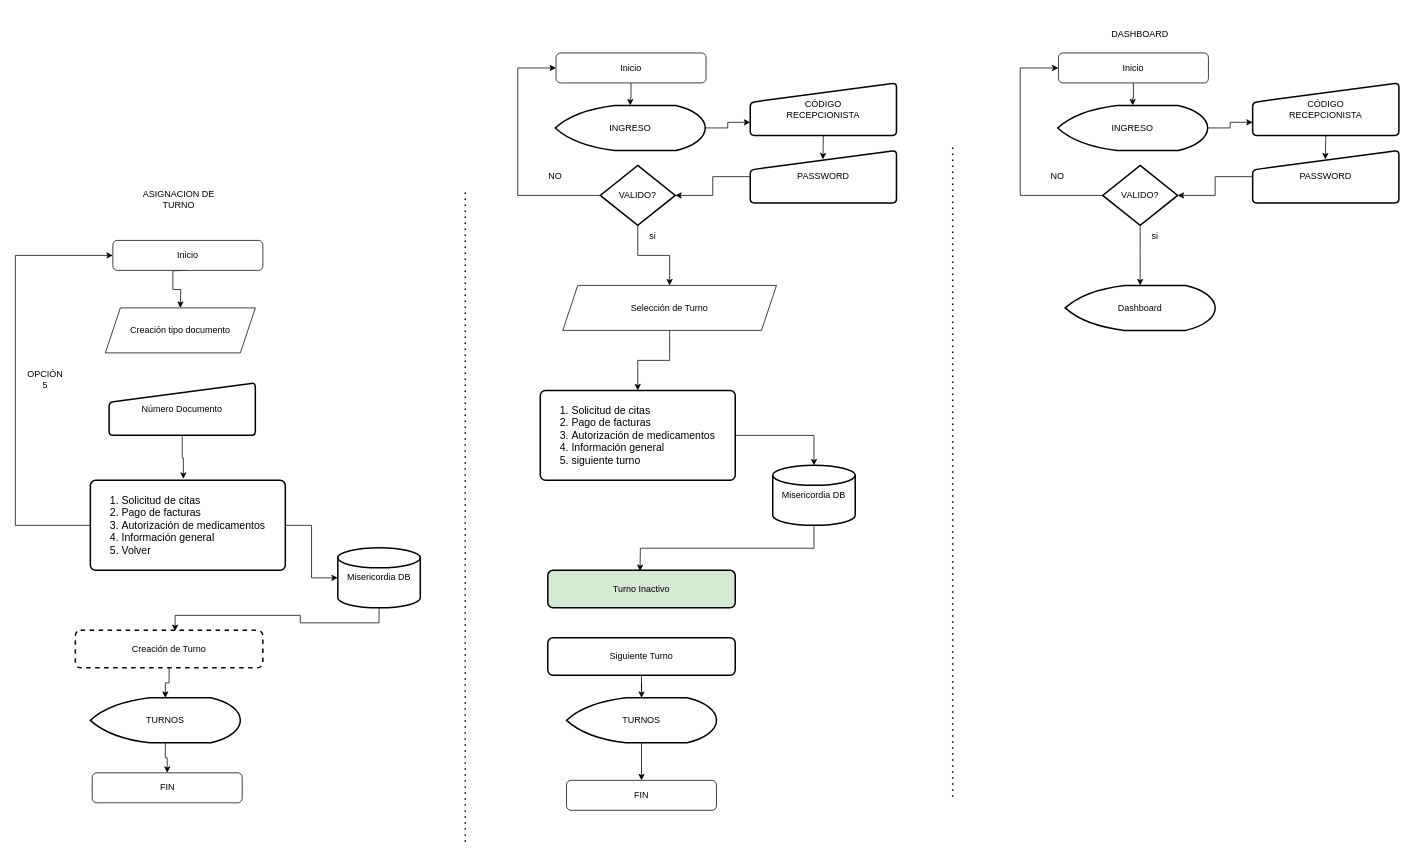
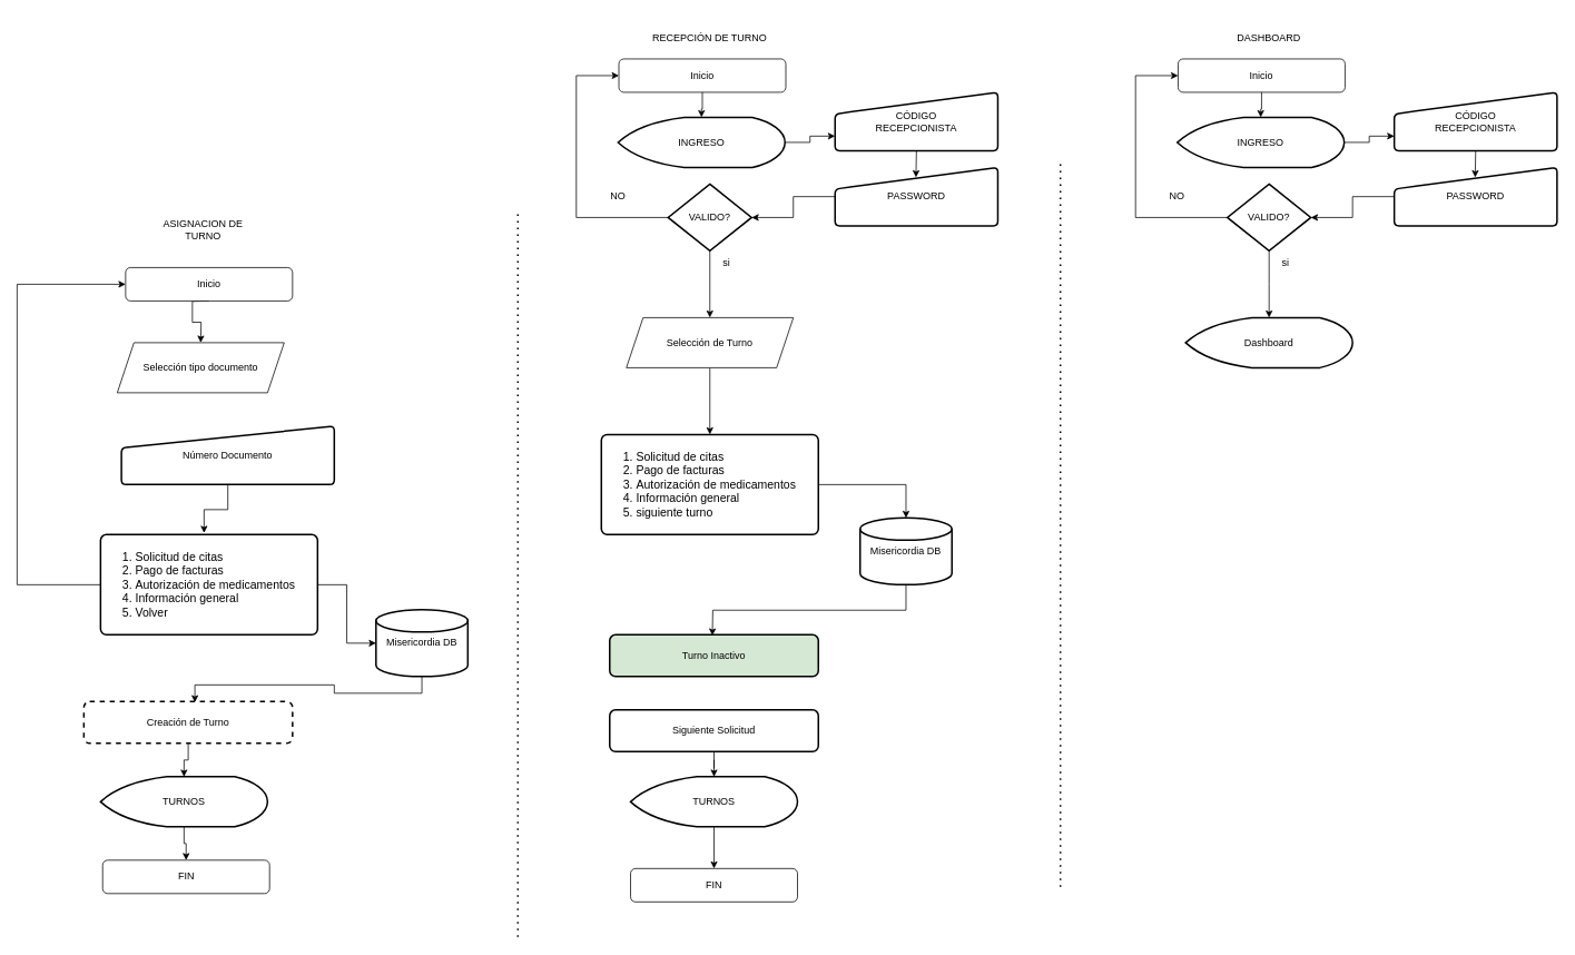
+ <mxCell id="30" value="RECEPCIÓN DE TURNO" style="text;html=1;align=center;verticalAlign=middle;whiteSpace=wrap;rounded=0;" parent="1" vertex="1"><mxGeometry x="780" y="20" width="140" height="50" as="geometry" /></mxCell>
- <mxCell id="29" value="ASIGNACION DE TURNO" style="text;html=1;align=center;verticalAlign=middle;whiteSpace=wrap;rounded=0;" parent="1" vertex="1"><mxGeometry x="167.5" y="240" width="140" height="50" as="geometry" /></mxCell>
+ <mxCell id="29" value="ASIGNACION DE TURNO" style="text;html=1;align=center;verticalAlign=middle;whiteSpace=wrap;rounded=0;" parent="1" vertex="1"><mxGeometry x="172.5" y="250" width="140" height="50" as="geometry" /></mxCell>
- <mxCell id="19" value="Selección de Turno" style="shape=parallelogram;perimeter=parallelogramPerimeter;whiteSpace=wrap;html=1;fixedSize=1;" parent="1" vertex="1"><mxGeometry x="750" y="380" width="285" height="60" as="geometry" /></mxCell>
+ <mxCell id="19" value="Selección de Turno" style="shape=parallelogram;perimeter=parallelogramPerimeter;whiteSpace=wrap;html=1;fixedSize=1;" parent="1" vertex="1"><mxGeometry x="750" y="380" width="200" height="60" as="geometry" /></mxCell>
- <mxCell id="4" value="Creación tipo documento" style="shape=parallelogram;perimeter=parallelogramPerimeter;whiteSpace=wrap;html=1;fixedSize=1;" parent="1" vertex="1"><mxGeometry x="140" y="410" width="200" height="60" as="geometry" /></mxCell>
+ <mxCell id="4" value="Selección tipo documento" style="shape=parallelogram;perimeter=parallelogramPerimeter;whiteSpace=wrap;html=1;fixedSize=1;" parent="1" vertex="1"><mxGeometry x="140" y="410" width="200" height="60" as="geometry" /></mxCell>
- <mxCell id="44" value="OPCIÓN&lt;br&gt;5" style="text;html=1;align=center;verticalAlign=middle;whiteSpace=wrap;rounded=0;" parent="1" vertex="1"><mxGeometry x="30" y="490" width="60" height="30" as="geometry" /></mxCell>
- <mxCell id="8" value="Número Documento" style="html=1;strokeWidth=2;shape=manualInput;whiteSpace=wrap;rounded=1;size=26;arcSize=11;" parent="1" vertex="1"><mxGeometry x="145" y="510" width="195" height="70" as="geometry" /></mxCell>
+ <mxCell id="8" value="Número Documento" style="html=1;strokeWidth=2;shape=manualInput;whiteSpace=wrap;rounded=1;size=26;arcSize=11;" parent="1" vertex="1"><mxGeometry x="145" y="510" width="255" height="70" as="geometry" /></mxCell>
- <mxCell id="28" value="Siguiente Turno" style="rounded=1;whiteSpace=wrap;html=1;absoluteArcSize=1;arcSize=14;strokeWidth=2;" parent="1" vertex="1"><mxGeometry x="730" y="850" width="250" height="50" as="geometry" /></mxCell>
+ <mxCell id="28" value="Siguiente Solicitud" style="rounded=1;whiteSpace=wrap;html=1;absoluteArcSize=1;arcSize=14;strokeWidth=2;" parent="1" vertex="1"><mxGeometry x="730" y="850" width="250" height="50" as="geometry" /></mxCell>
